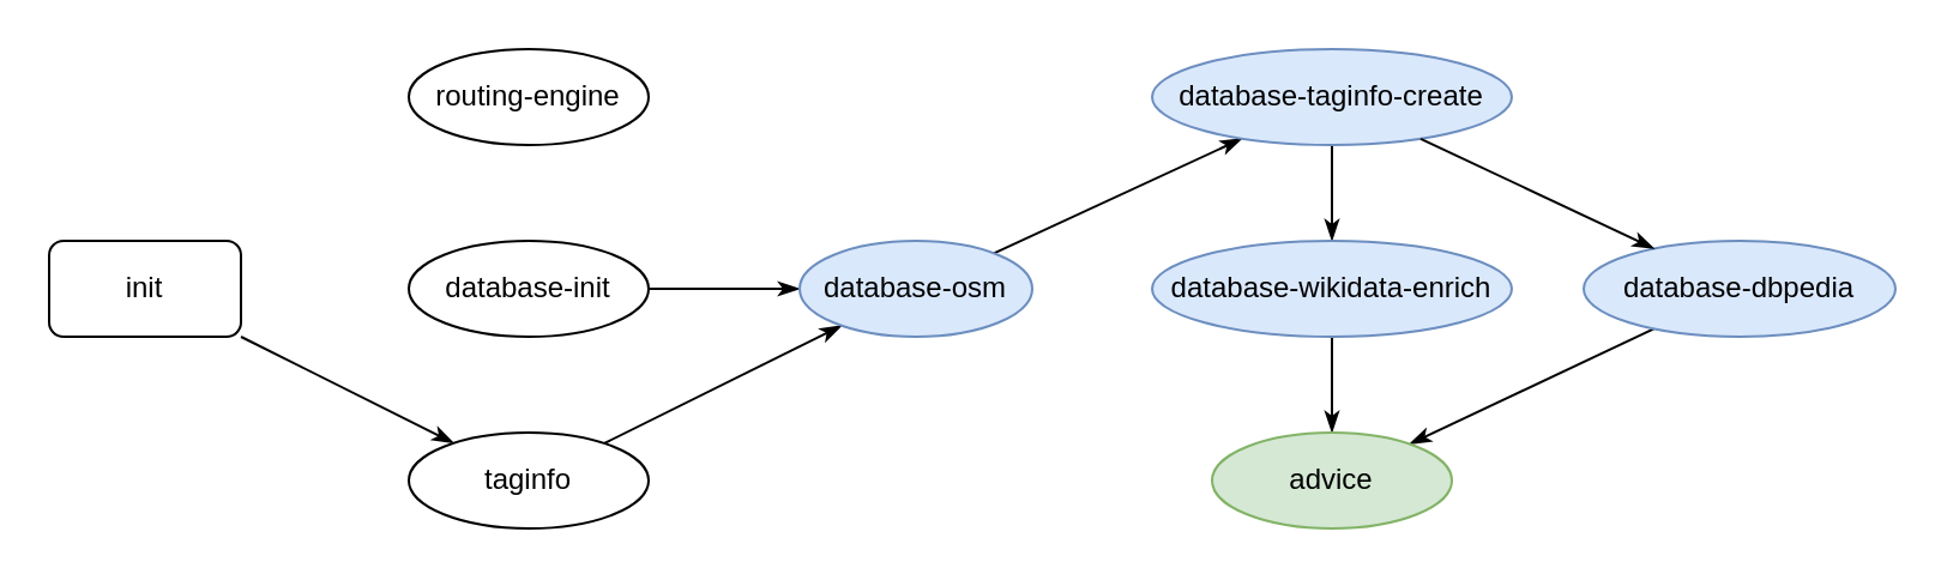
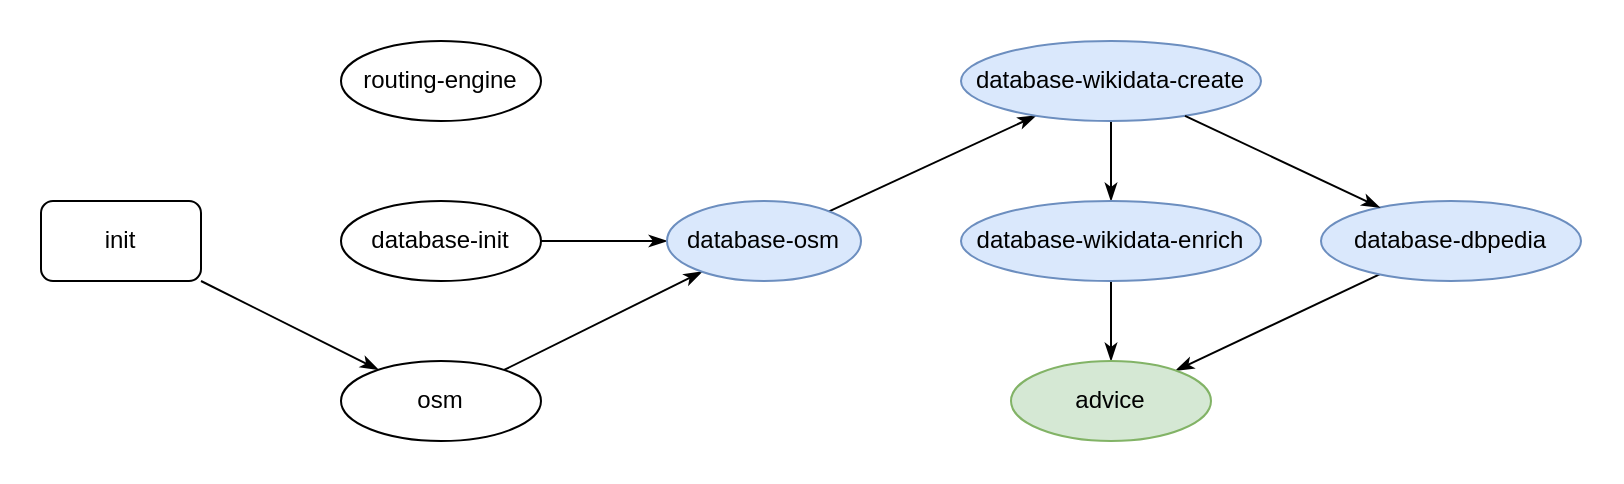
- <mxCell id="12" value="database-taginfo-create" style="ellipse;whiteSpace=wrap;html=1;fillColor=#dae8fc;strokeColor=#6c8ebf;" parent="1" vertex="1"><mxGeometry x="480" y="20" width="150" height="40" as="geometry" /></mxCell>
+ <mxCell id="12" value="database-wikidata-create" style="ellipse;whiteSpace=wrap;html=1;fillColor=#dae8fc;strokeColor=#6c8ebf;" parent="1" vertex="1"><mxGeometry x="480" y="20" width="150" height="40" as="geometry" /></mxCell>
- <mxCell id="8" value="taginfo" style="ellipse;whiteSpace=wrap;html=1;" parent="1" vertex="1"><mxGeometry x="170" y="180" width="100" height="40" as="geometry" /></mxCell>
+ <mxCell id="8" value="osm" style="ellipse;whiteSpace=wrap;html=1;" parent="1" vertex="1"><mxGeometry x="170" y="180" width="100" height="40" as="geometry" /></mxCell>
